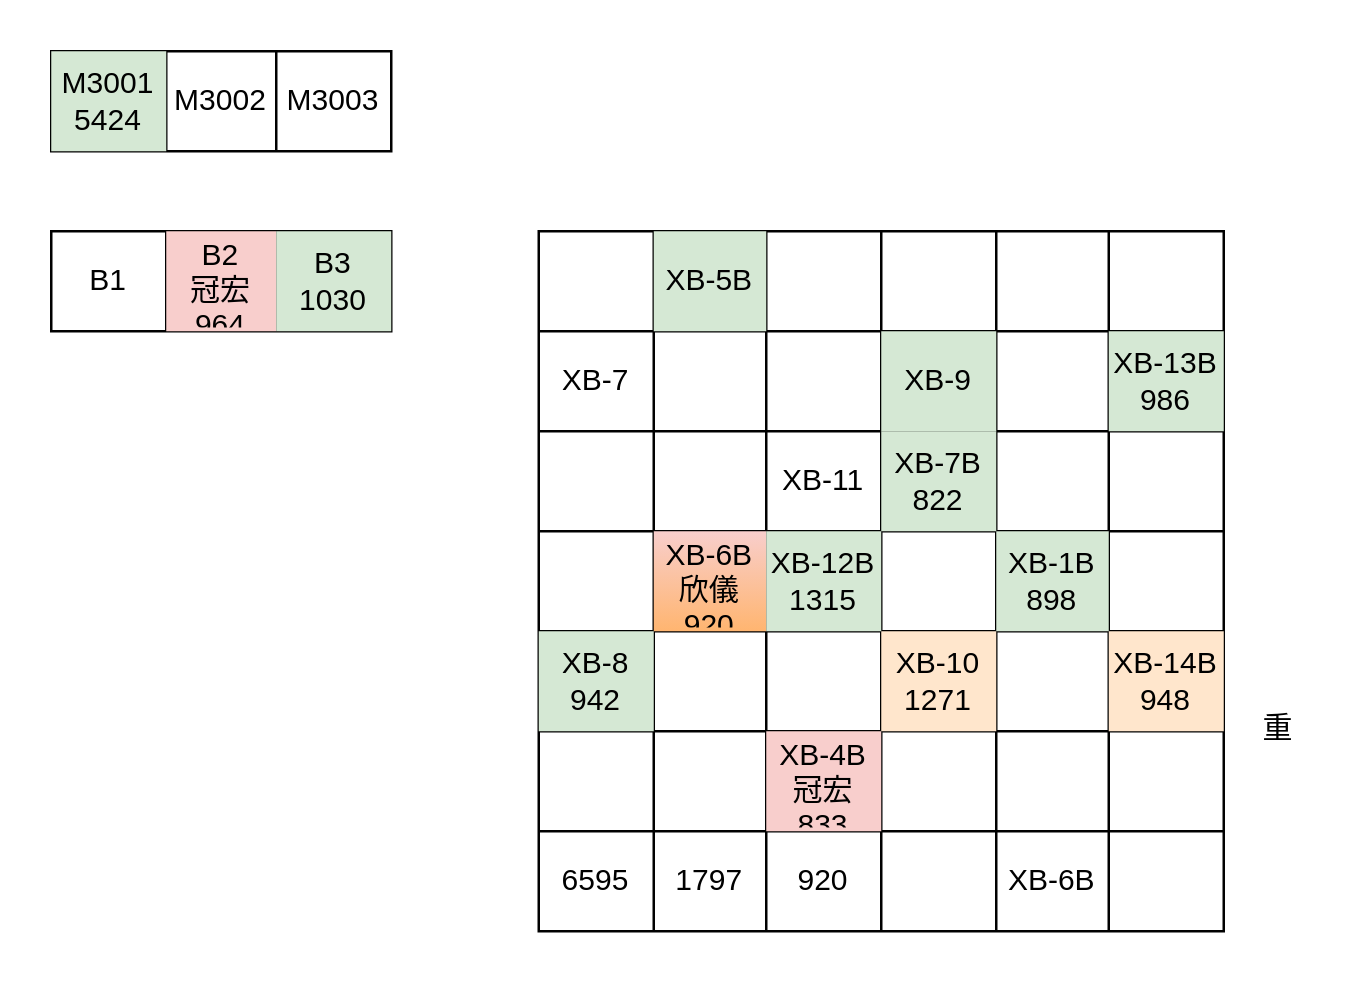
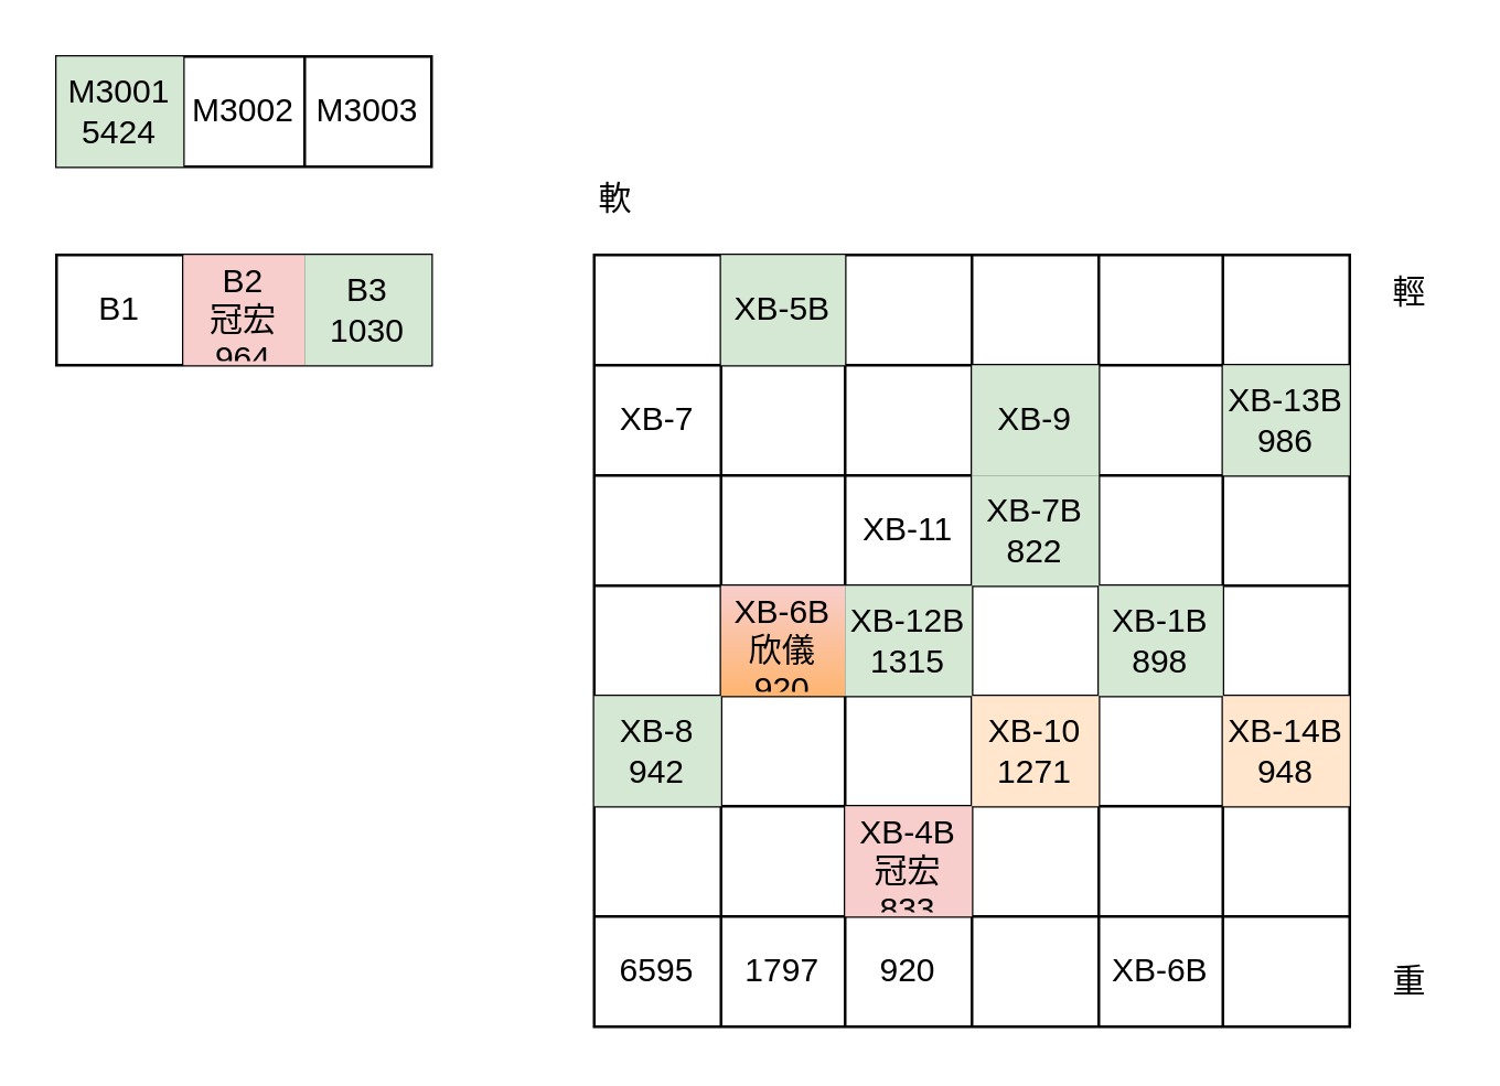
+ <mxCell id="54" value="軟" style="text;html=1;strokeColor=none;fillColor=none;align=center;verticalAlign=middle;whiteSpace=wrap;rounded=0;" parent="1" vertex="1"><mxGeometry x="212" y="63" width="22" height="18" as="geometry" /></mxCell>
+ <mxCell id="52" value="輕" style="text;html=1;strokeColor=none;fillColor=none;align=center;verticalAlign=middle;whiteSpace=wrap;rounded=0;" parent="1" vertex="1"><mxGeometry x="500" y="97" width="22" height="18" as="geometry" /></mxCell>
- <mxCell id="53" value="重" style="text;html=1;strokeColor=none;fillColor=none;align=center;verticalAlign=middle;whiteSpace=wrap;rounded=0;" parent="1" vertex="1"><mxGeometry x="500" y="282" width="22" height="18" as="geometry" /></mxCell>
+ <mxCell id="53" value="重" style="text;html=1;strokeColor=none;fillColor=none;align=center;verticalAlign=middle;whiteSpace=wrap;rounded=0;" parent="1" vertex="1"><mxGeometry x="500" y="347" width="22" height="18" as="geometry" /></mxCell>
